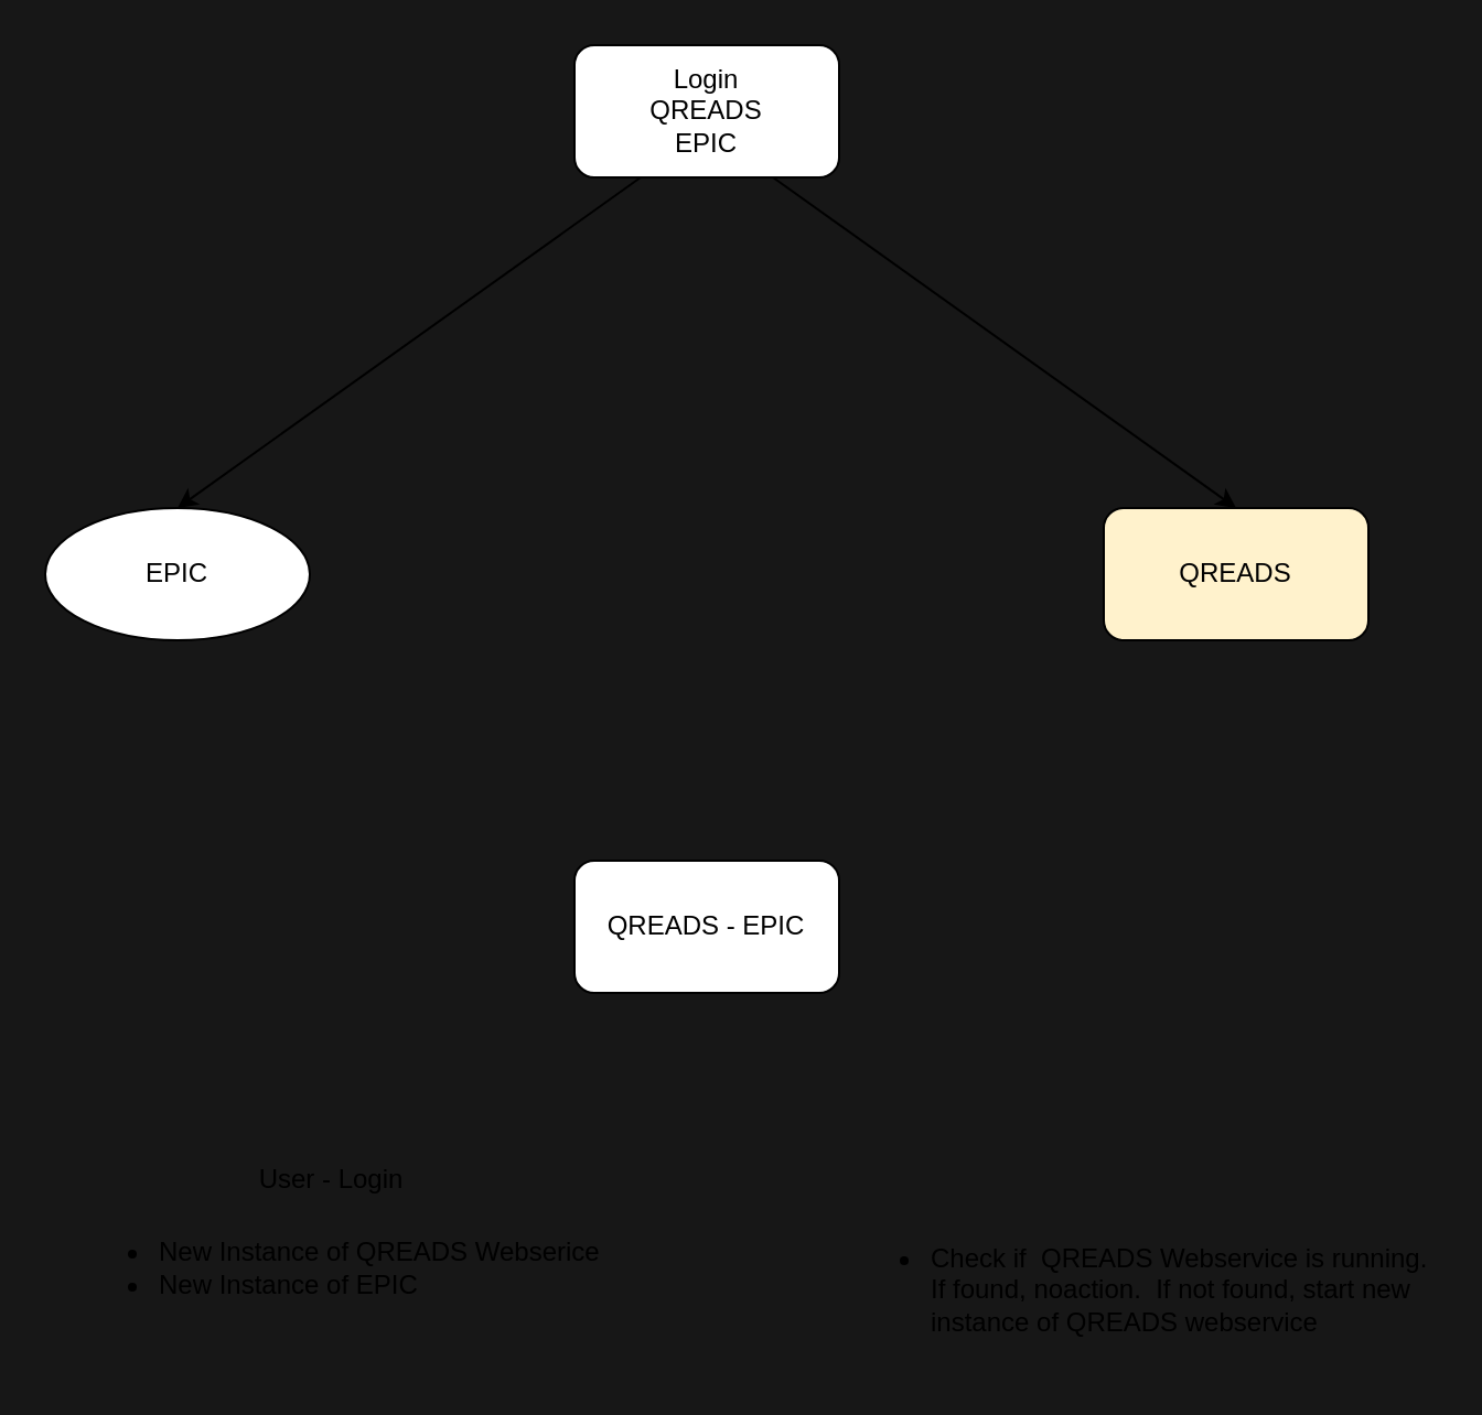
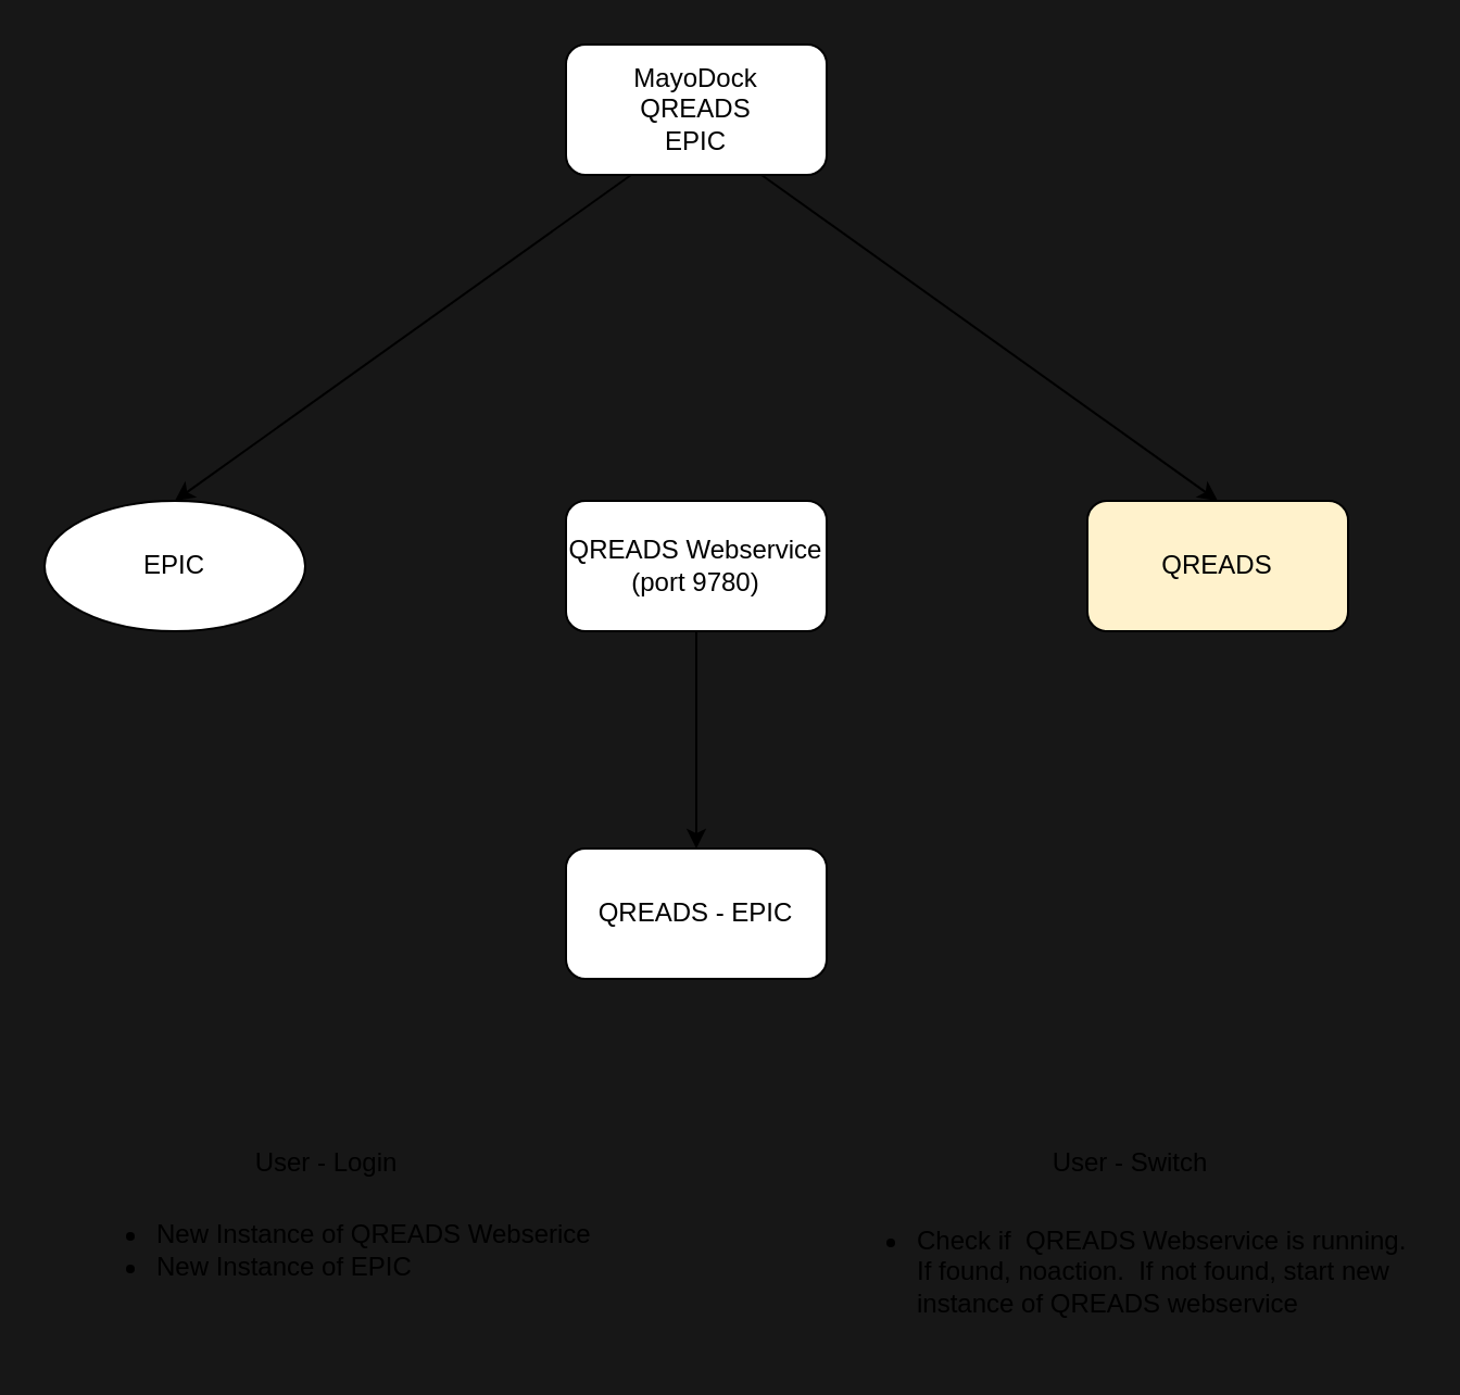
- <mxCell id="5" value="Login&lt;br&gt;QREADS&lt;br&gt;EPIC&lt;br&gt;" style="rounded=1;whiteSpace=wrap;html=1;" parent="1" vertex="1"><mxGeometry x="260" y="20" width="120" height="60" as="geometry" /></mxCell>
+ <mxCell id="5" value="MayoDock&lt;br&gt;QREADS&lt;br&gt;EPIC&lt;br&gt;" style="rounded=1;whiteSpace=wrap;html=1;" parent="1" vertex="1"><mxGeometry x="260" y="20" width="120" height="60" as="geometry" /></mxCell>
+ <mxCell id="2" value="QREADS Webservice&lt;br&gt;(port 9780)" style="rounded=1;whiteSpace=wrap;html=1;" parent="1" vertex="1"><mxGeometry x="260" y="230" width="120" height="60" as="geometry" /></mxCell>
+ <mxCell id="6" value="" style="endArrow=classic;html=1;exitX=0.5;exitY=1;exitDx=0;exitDy=0;entryX=0.5;entryY=0;entryDx=0;entryDy=0;" parent="1" source="2" target="4" edge="1"><mxGeometry width="50" height="50" relative="1" as="geometry"><mxPoint x="330" y="570" as="sourcePoint" /><mxPoint x="380" y="520" as="targetPoint" /></mxGeometry></mxCell>
+ <mxCell id="12" value="User - Switch" style="text;html=1;strokeColor=none;fillColor=none;align=center;verticalAlign=middle;whiteSpace=wrap;rounded=0;" parent="1" vertex="1"><mxGeometry x="460" y="525" width="120" height="20" as="geometry" /></mxCell>
